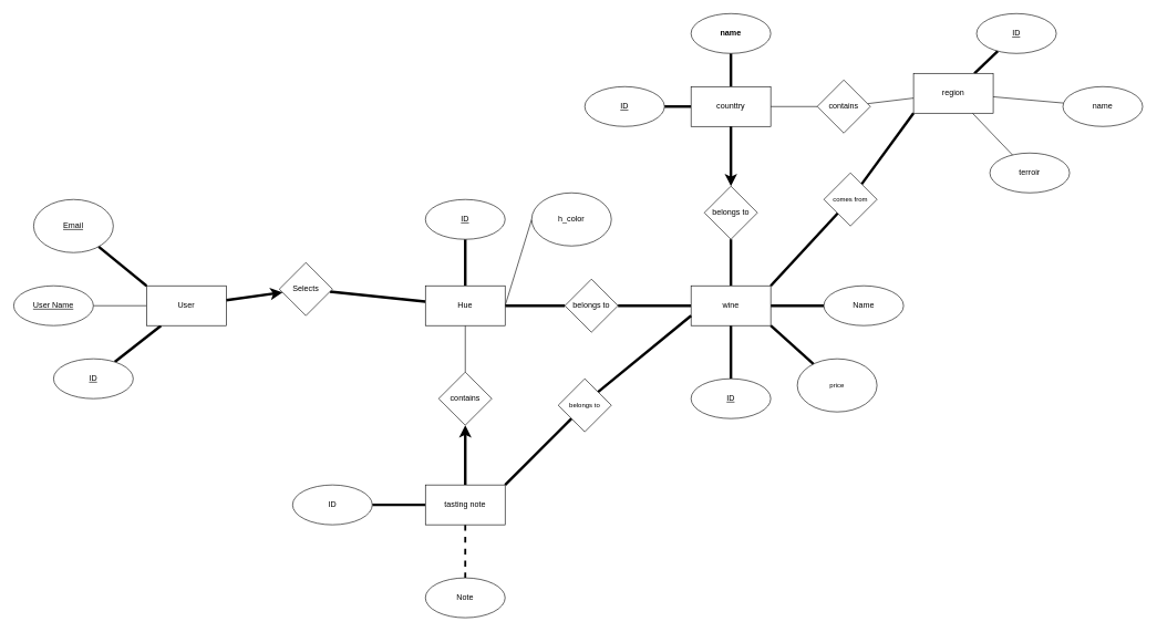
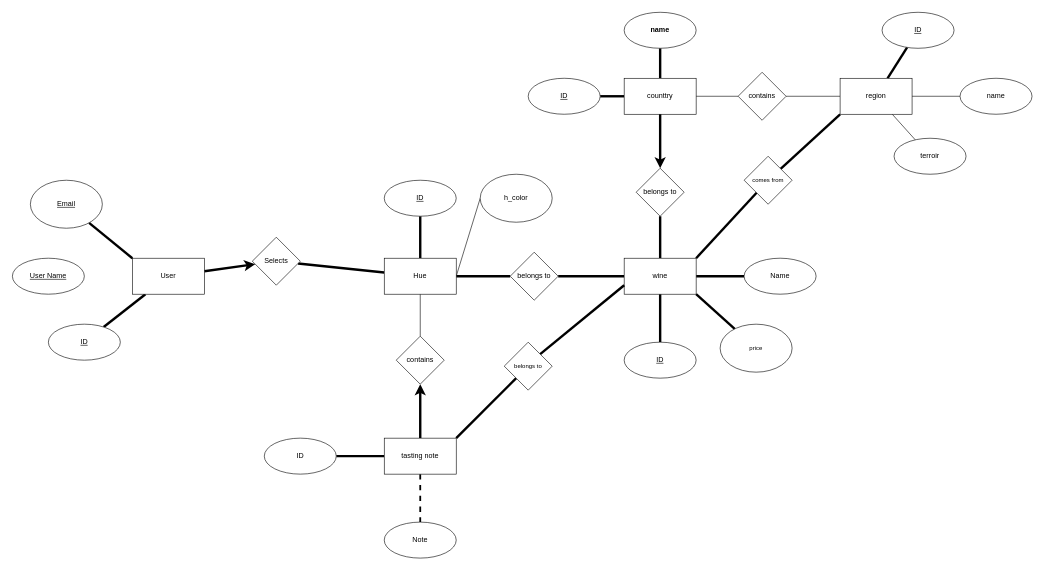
- <mxCell id="54" value="region" style="whiteSpace=wrap;html=1;rounded=0;" vertex="1" parent="1"><mxGeometry x="1375" y="110" width="120" height="60" as="geometry" /></mxCell>
+ <mxCell id="54" value="region" style="whiteSpace=wrap;html=1;rounded=0;" vertex="1" parent="1"><mxGeometry x="1400" y="130" width="120" height="60" as="geometry" /></mxCell>
- <mxCell id="2" value="" style="edgeStyle=none;html=1;endArrow=none;endFill=0;strokeWidth=1;" edge="1" parent="1" source="6" target="7"><mxGeometry relative="1" as="geometry" /></mxCell>
